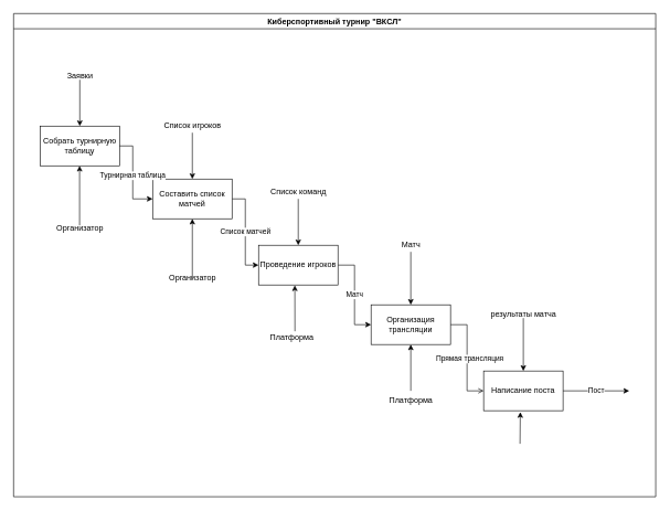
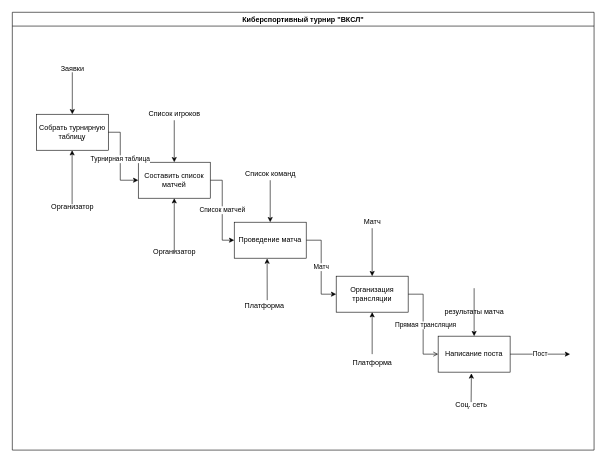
- <mxCell id="7" value="Проведение игроков" style="rounded=0;whiteSpace=wrap;html=1;" vertex="1" parent="2"><mxGeometry x="370" y="350" width="120" height="60" as="geometry" /></mxCell>
+ <mxCell id="7" value="Проведение матча" style="rounded=0;whiteSpace=wrap;html=1;" vertex="1" parent="2"><mxGeometry x="370" y="350" width="120" height="60" as="geometry" /></mxCell>
- <mxCell id="24" value="результаты матча" style="text;html=1;align=center;verticalAlign=middle;resizable=0;points=[];autosize=1;strokeColor=none;fillColor=none;" vertex="1" parent="2"><mxGeometry x="710" y="440" width="120" height="30" as="geometry" /></mxCell>
+ <mxCell id="24" value="результаты матча" style="text;html=1;align=center;verticalAlign=middle;resizable=0;points=[];autosize=1;strokeColor=none;fillColor=none;" vertex="1" parent="2"><mxGeometry x="710" y="485" width="120" height="30" as="geometry" /></mxCell>
+ <mxCell id="22" value="Соц. сеть" style="text;html=1;align=center;verticalAlign=middle;resizable=0;points=[];autosize=1;strokeColor=none;fillColor=none;" vertex="1" parent="2"><mxGeometry x="725" y="640" width="80" height="30" as="geometry" /></mxCell>
